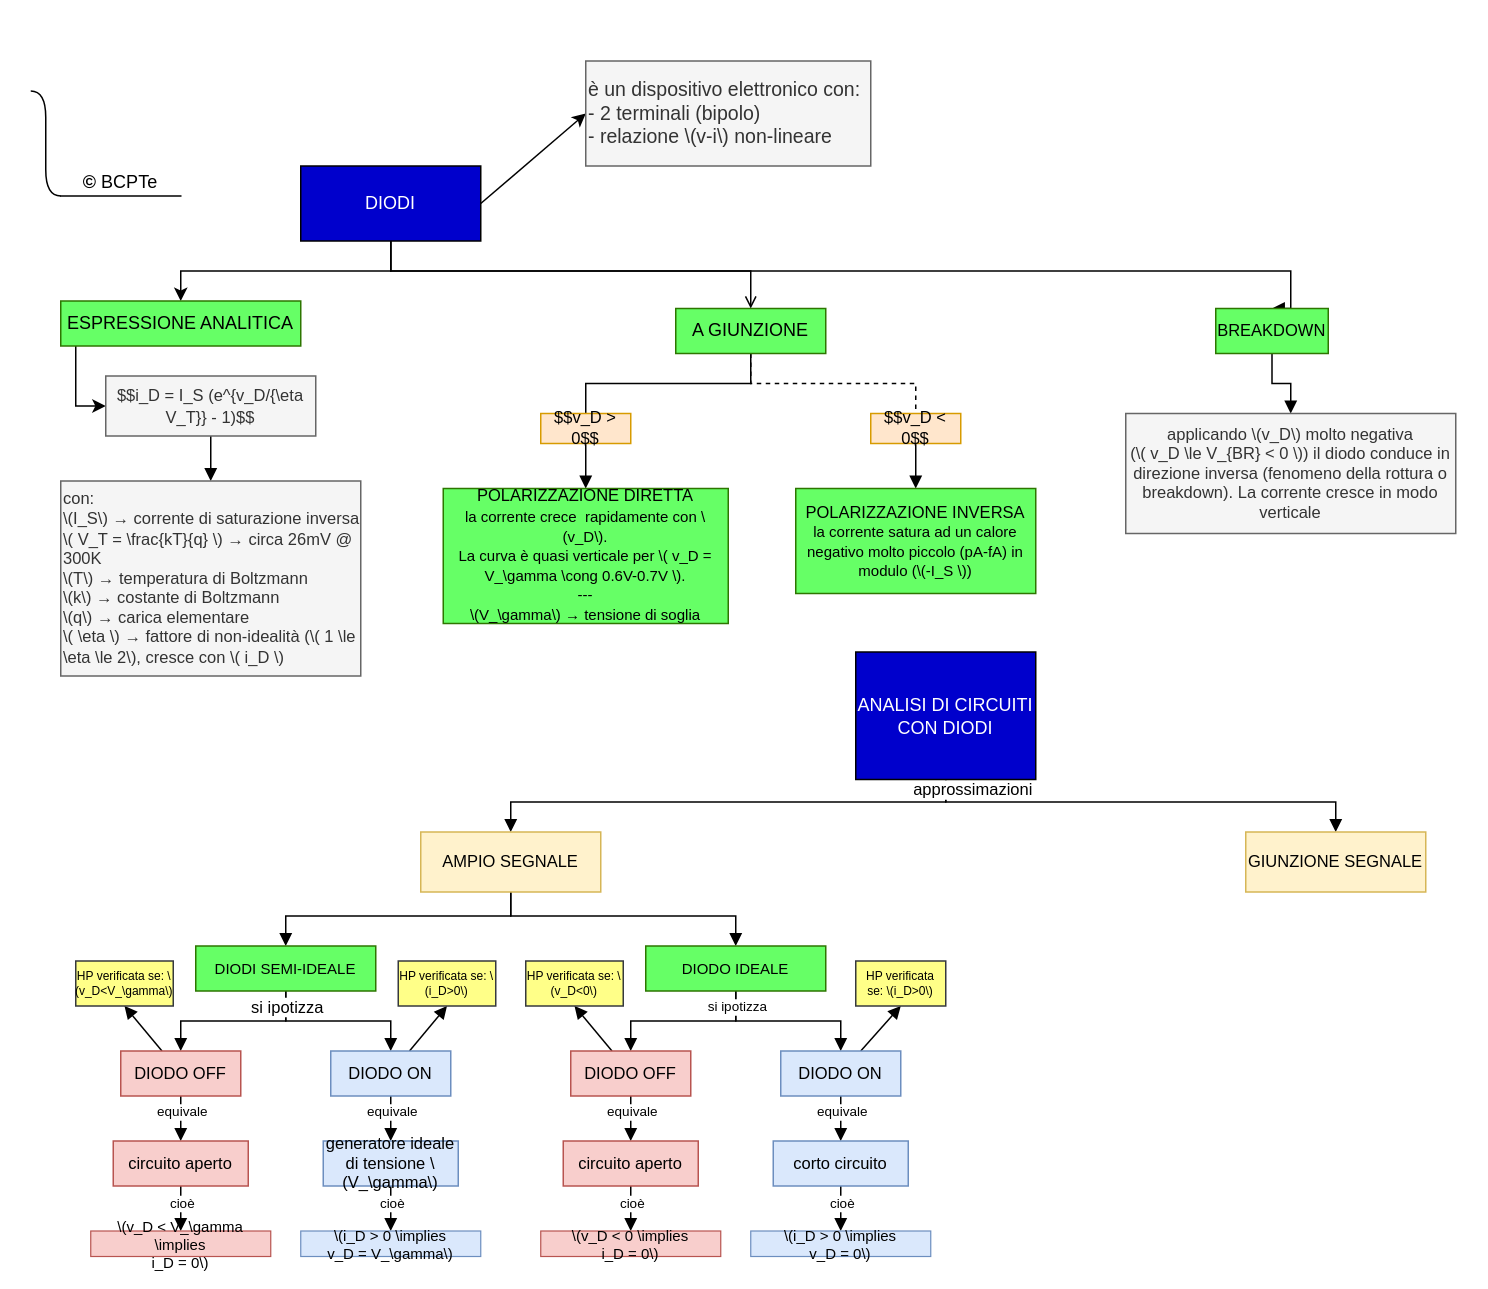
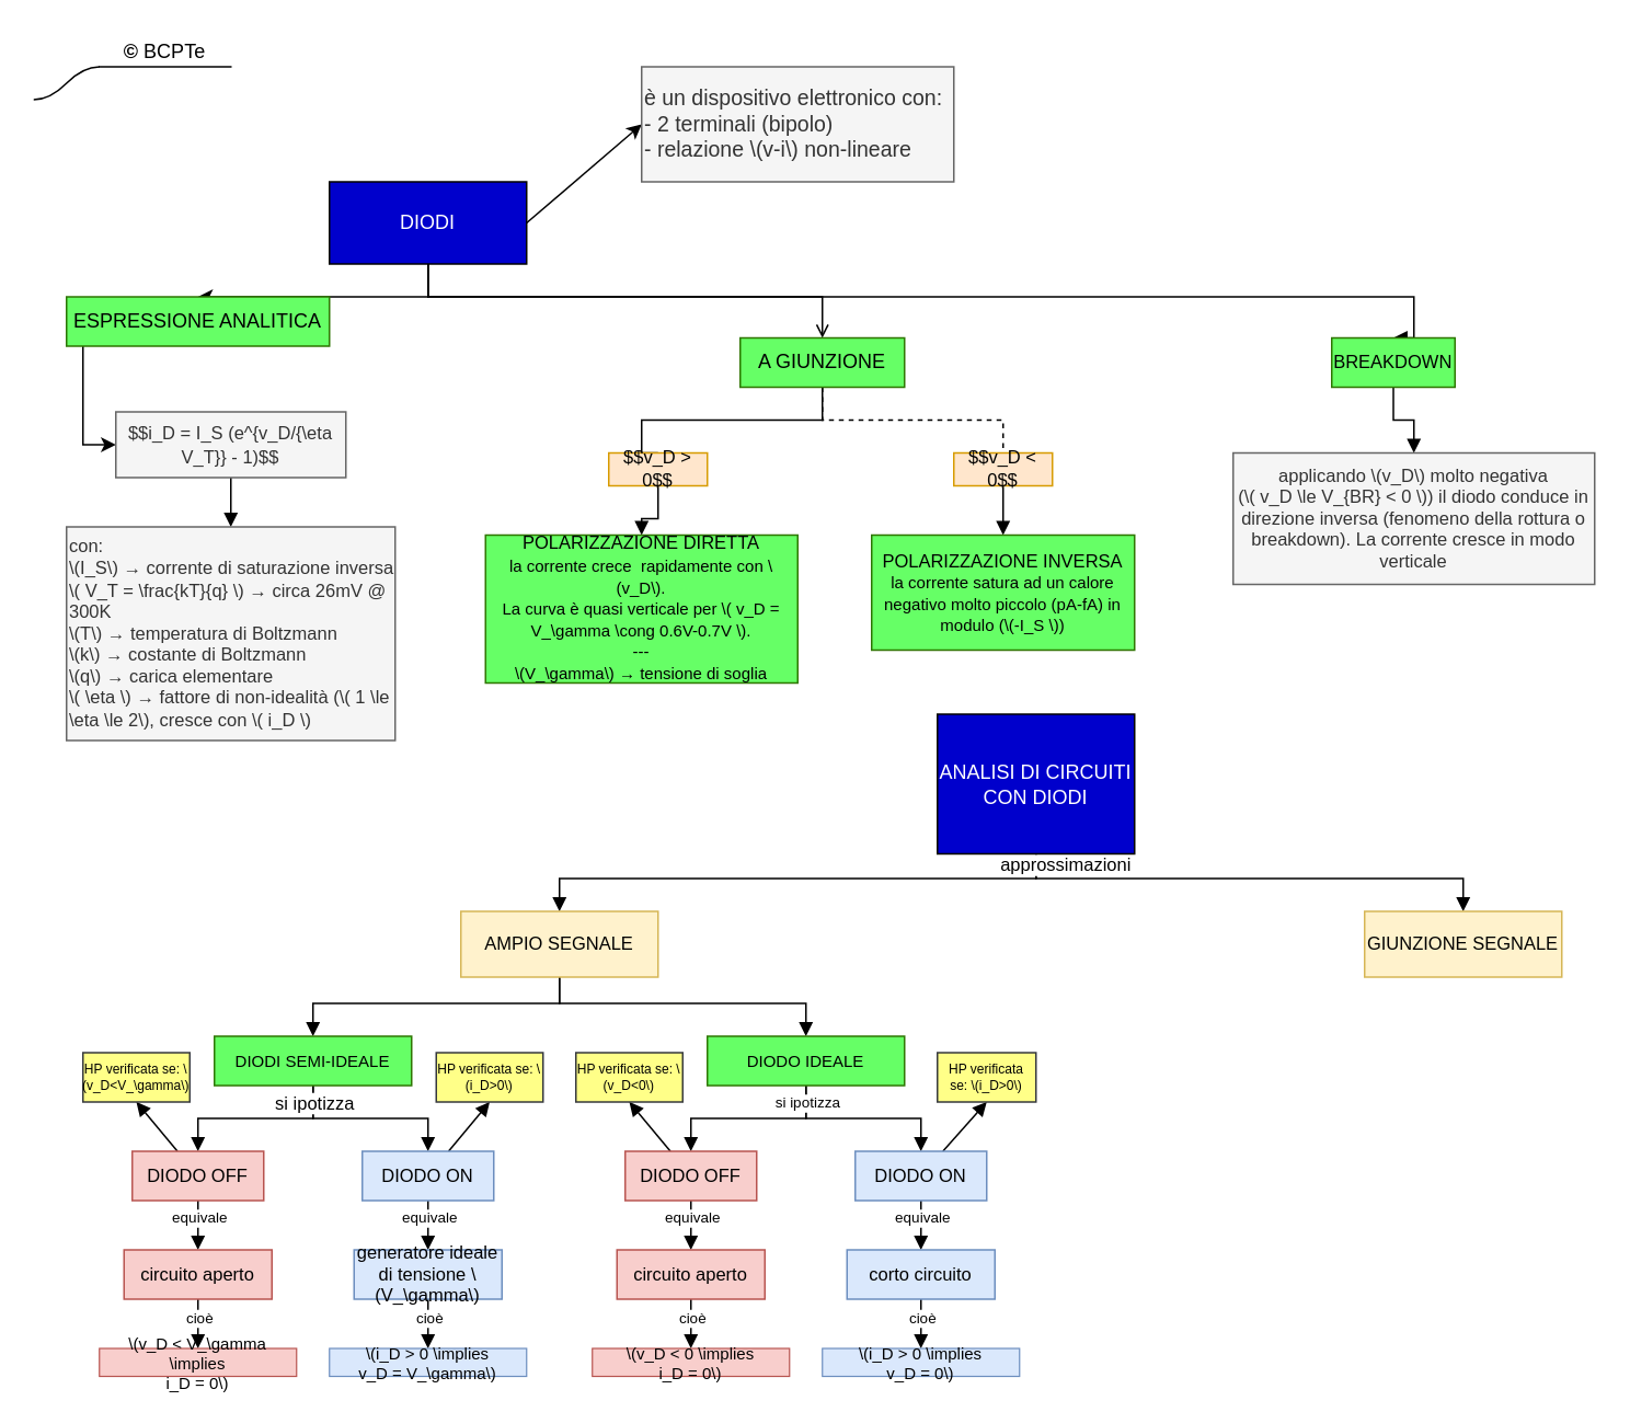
- <mxCell id="23" value="&lt;b&gt;&lt;span class=&quot;mw-redirect&quot;&gt;©&lt;/span&gt;&lt;/b&gt; BCPTe" style="whiteSpace=wrap;html=1;shape=partialRectangle;top=0;left=0;bottom=1;right=0;points=[[0,1],[1,1]];fillColor=none;align=center;verticalAlign=bottom;routingCenterY=0.5;snapToPoint=1;recursiveResize=0;autosize=1;treeFolding=1;treeMoving=1;newEdgeStyle={&quot;edgeStyle&quot;:&quot;entityRelationEdgeStyle&quot;,&quot;startArrow&quot;:&quot;none&quot;,&quot;endArrow&quot;:&quot;none&quot;,&quot;segment&quot;:10,&quot;curved&quot;:1};" vertex="1" parent="1"><mxGeometry x="40" y="110" width="80" height="20" as="geometry" /></mxCell>
+ <mxCell id="23" value="&lt;b&gt;&lt;span class=&quot;mw-redirect&quot;&gt;©&lt;/span&gt;&lt;/b&gt; BCPTe" style="whiteSpace=wrap;html=1;shape=partialRectangle;top=0;left=0;bottom=1;right=0;points=[[0,1],[1,1]];fillColor=none;align=center;verticalAlign=bottom;routingCenterY=0.5;snapToPoint=1;recursiveResize=0;autosize=1;treeFolding=1;treeMoving=1;newEdgeStyle={&quot;edgeStyle&quot;:&quot;entityRelationEdgeStyle&quot;,&quot;startArrow&quot;:&quot;none&quot;,&quot;endArrow&quot;:&quot;none&quot;,&quot;segment&quot;:10,&quot;curved&quot;:1};" vertex="1" parent="1"><mxGeometry x="60" width="80" height="20" as="geometry" y="20" /></mxCell>
- <mxCell id="12" value="ESPRESSIONE ANALITICA" style="whiteSpace=wrap;html=1;fontColor=#000000;strokeColor=#2D7600;fillColor=#66ff66;" vertex="1" parent="1"><mxGeometry x="40" y="200" width="160" height="30" as="geometry" /></mxCell>
+ <mxCell id="12" value="ESPRESSIONE ANALITICA" style="whiteSpace=wrap;html=1;fontColor=#000000;strokeColor=#2D7600;fillColor=#66ff66;" vertex="1" parent="1"><mxGeometry x="40" y="180" width="160" height="30" as="geometry" /></mxCell>
- <mxCell id="16" value="$$v_D &amp;gt; 0$$" style="whiteSpace=wrap;html=1;fontSize=11;strokeColor=#d79b00;fillColor=#ffe6cc;" vertex="1" parent="1"><mxGeometry x="360" y="275" width="60" height="20" as="geometry" /></mxCell>
+ <mxCell id="16" value="$$v_D &amp;gt; 0$$" style="whiteSpace=wrap;html=1;fontSize=11;strokeColor=#d79b00;fillColor=#ffe6cc;" vertex="1" parent="1"><mxGeometry x="370" y="275" width="60" height="20" as="geometry" /></mxCell>
